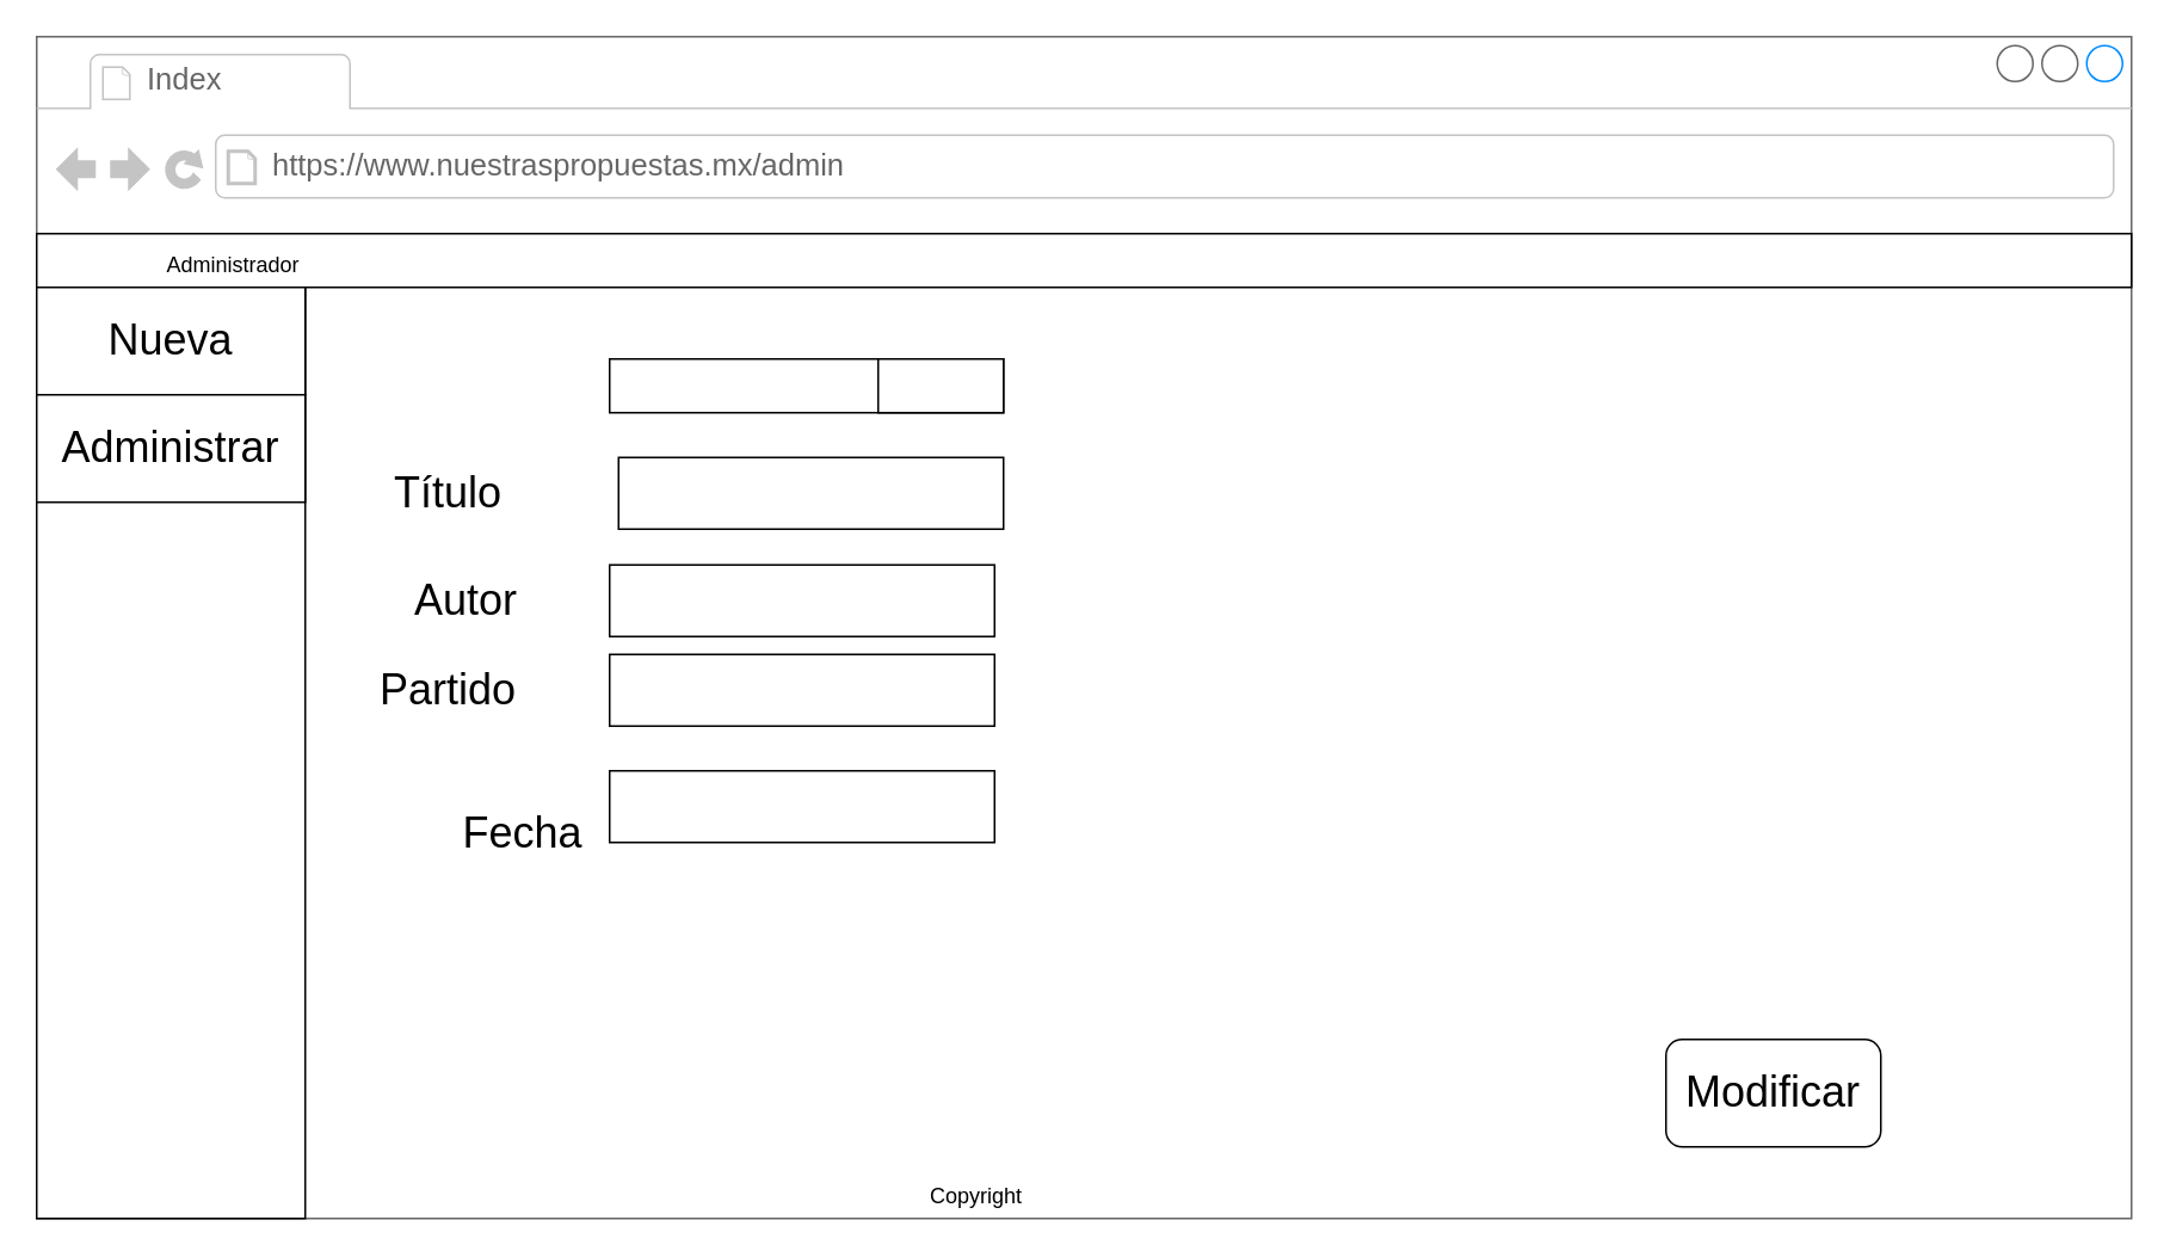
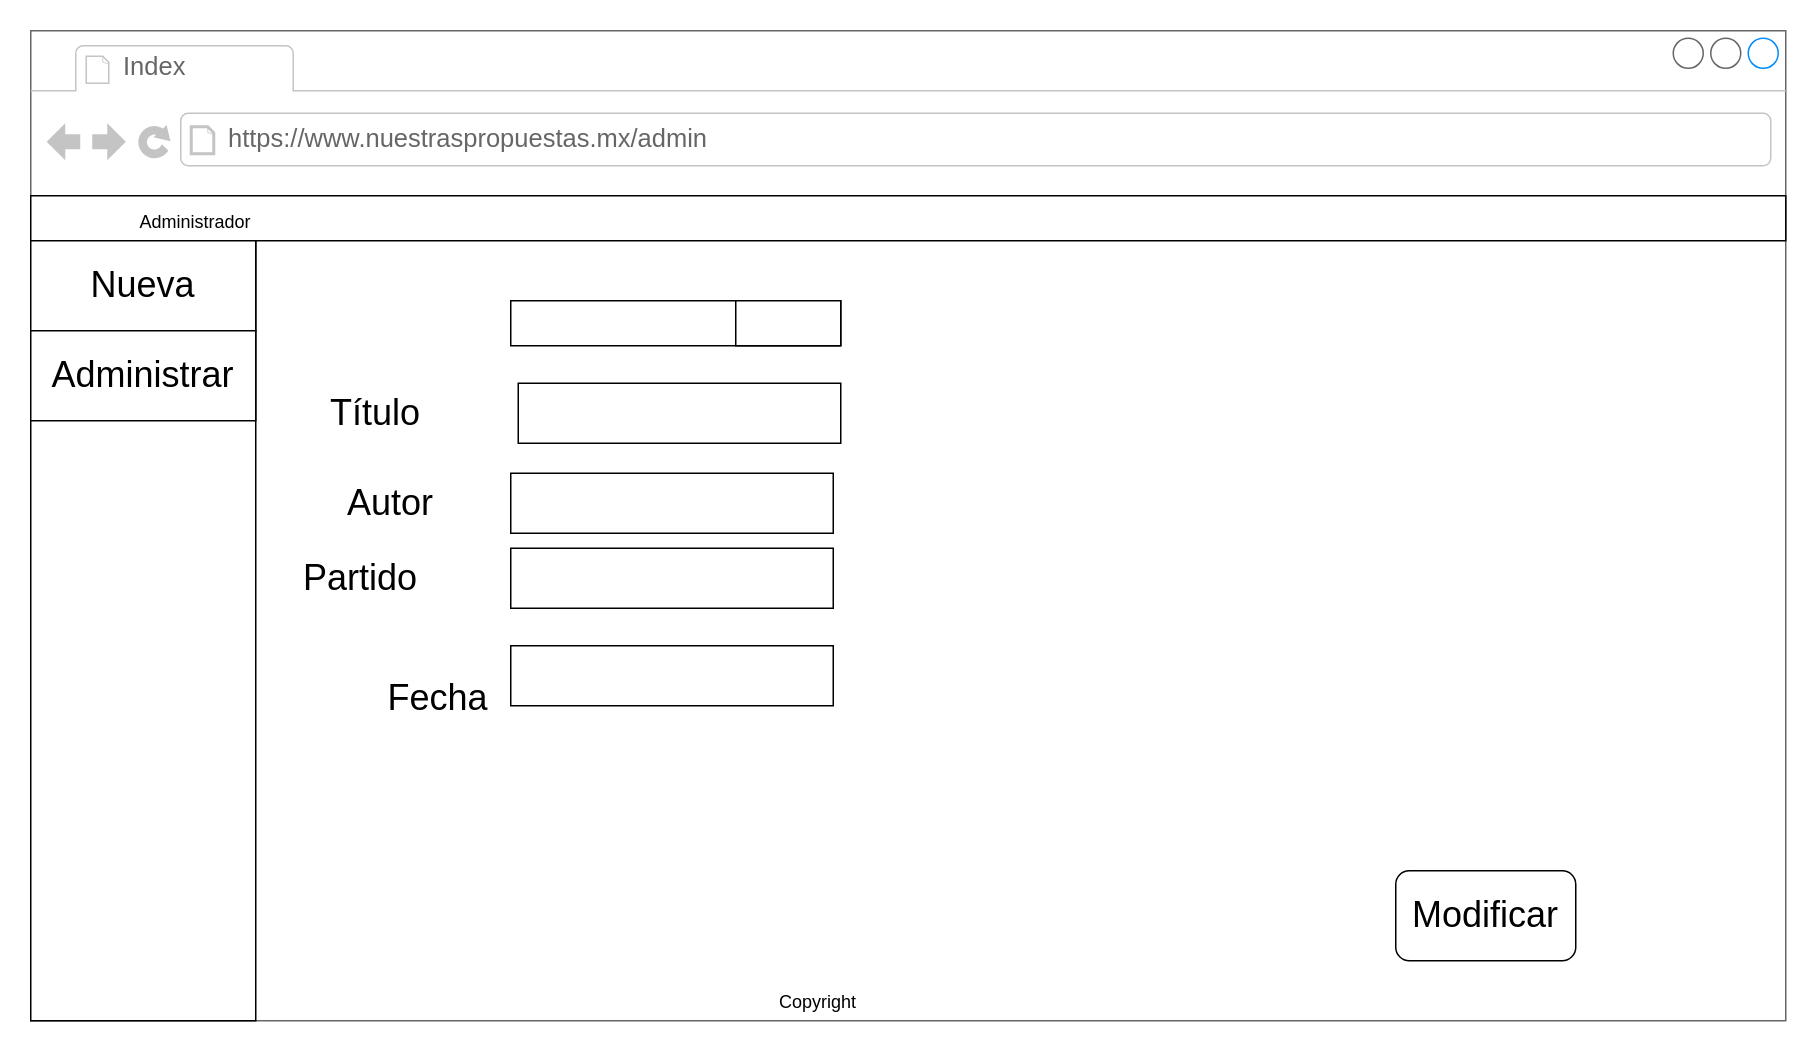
- <mxCell id="13" value="Partido" style="text;html=1;strokeColor=none;fillColor=none;align=center;verticalAlign=middle;whiteSpace=wrap;rounded=0;fontSize=24;" vertex="1" parent="2"><mxGeometry x="200" y="350" width="60" height="30" as="geometry" /></mxCell>
+ <mxCell id="13" value="Partido" style="text;html=1;strokeColor=none;fillColor=none;align=center;verticalAlign=middle;whiteSpace=wrap;rounded=0;fontSize=24;" vertex="1" parent="2"><mxGeometry x="190" y="350" width="60" height="30" as="geometry" /></mxCell>
